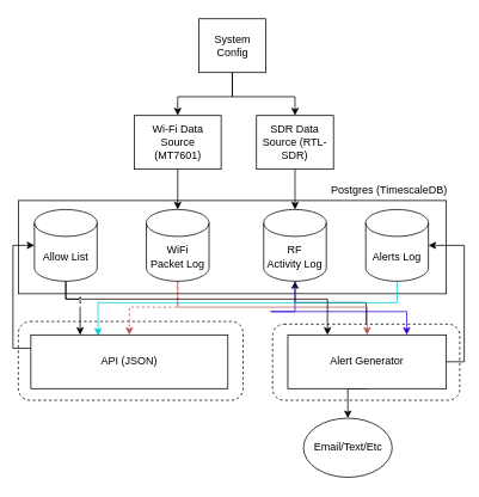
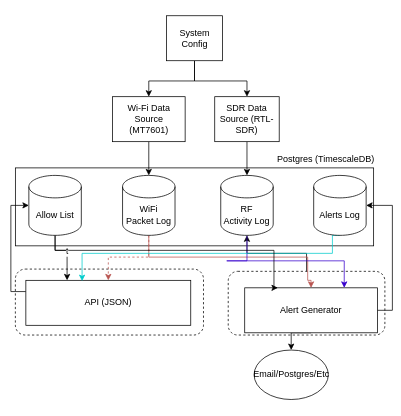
- <mxCell id="28" value="Alerts Log" style="shape=cylinder3;whiteSpace=wrap;html=1;boundedLbl=1;backgroundOutline=1;size=15;" parent="1" vertex="1"><mxGeometry x="408" y="233" width="70" height="80" as="geometry" /></mxCell>
+ <mxCell id="28" value="Alerts Log" style="shape=cylinder3;whiteSpace=wrap;html=1;boundedLbl=1;backgroundOutline=1;size=15;" parent="1" vertex="1"><mxGeometry x="418" y="233" width="70" height="80" as="geometry" /></mxCell>
- <mxCell id="12" value="Alert Generator" style="rounded=0;whiteSpace=wrap;html=1;" parent="1" vertex="1"><mxGeometry x="321" y="373" width="177" height="60" as="geometry" /></mxCell>
+ <mxCell id="12" value="Alert Generator" style="rounded=0;whiteSpace=wrap;html=1;" parent="1" vertex="1"><mxGeometry x="326" y="383" width="177" height="60" as="geometry" /></mxCell>
- <mxCell id="20" value="Email/Text/Etc" style="ellipse;whiteSpace=wrap;html=1;" parent="1" vertex="1"><mxGeometry x="338.5" y="466" width="99" height="66" as="geometry" /></mxCell>
+ <mxCell id="20" value="Email/Postgres/Etc" style="ellipse;whiteSpace=wrap;html=1;" parent="1" vertex="1"><mxGeometry x="338.5" y="466" width="99" height="66" as="geometry" /></mxCell>
